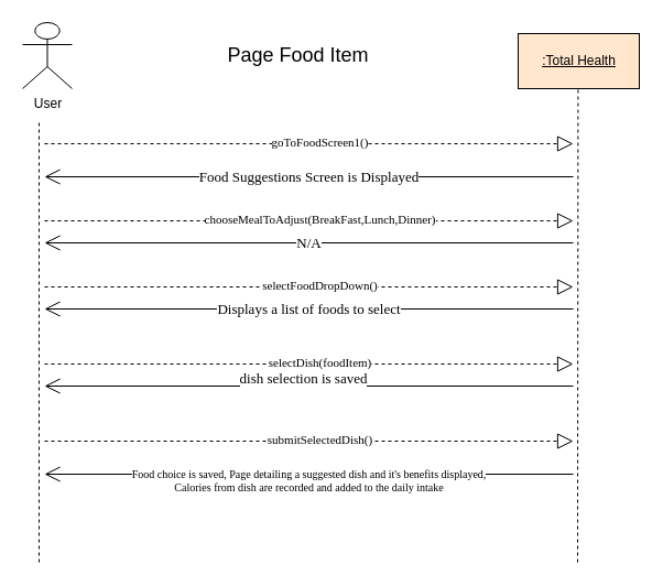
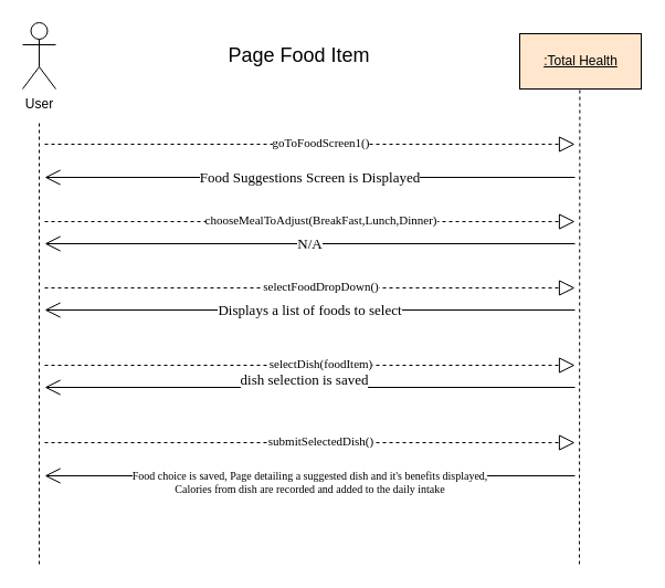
- <mxCell id="2" value="User" style="shape=umlActor;verticalLabelPosition=bottom;verticalAlign=top;html=1;" parent="1" vertex="1"><mxGeometry x="20" y="20" width="45" height="60" as="geometry" /></mxCell>
+ <mxCell id="2" value="User" style="shape=umlActor;verticalLabelPosition=bottom;verticalAlign=top;html=1;" parent="1" vertex="1"><mxGeometry x="20" y="20" width="30" height="60" as="geometry" /></mxCell>
